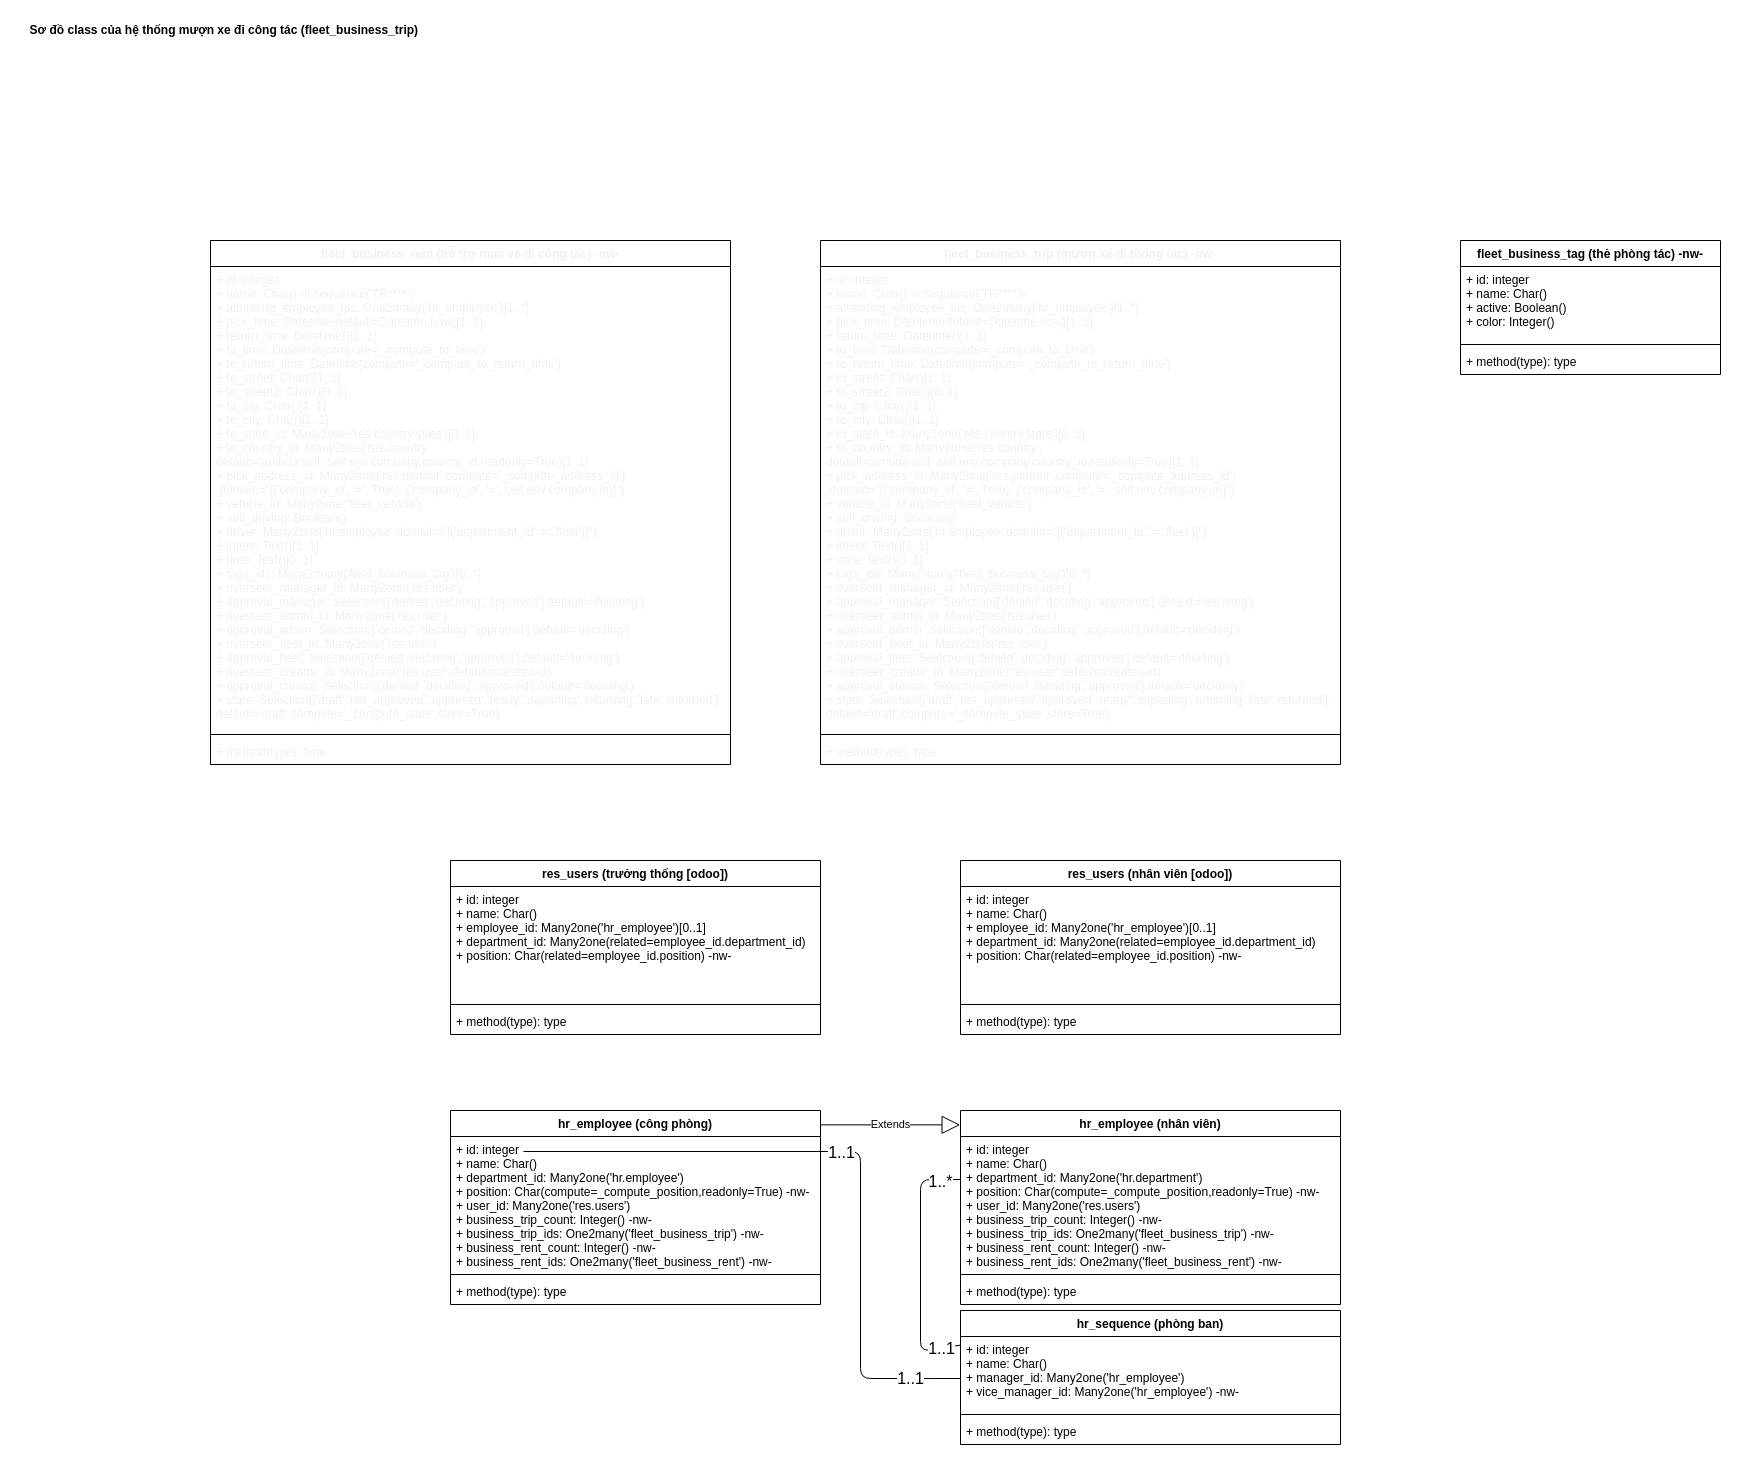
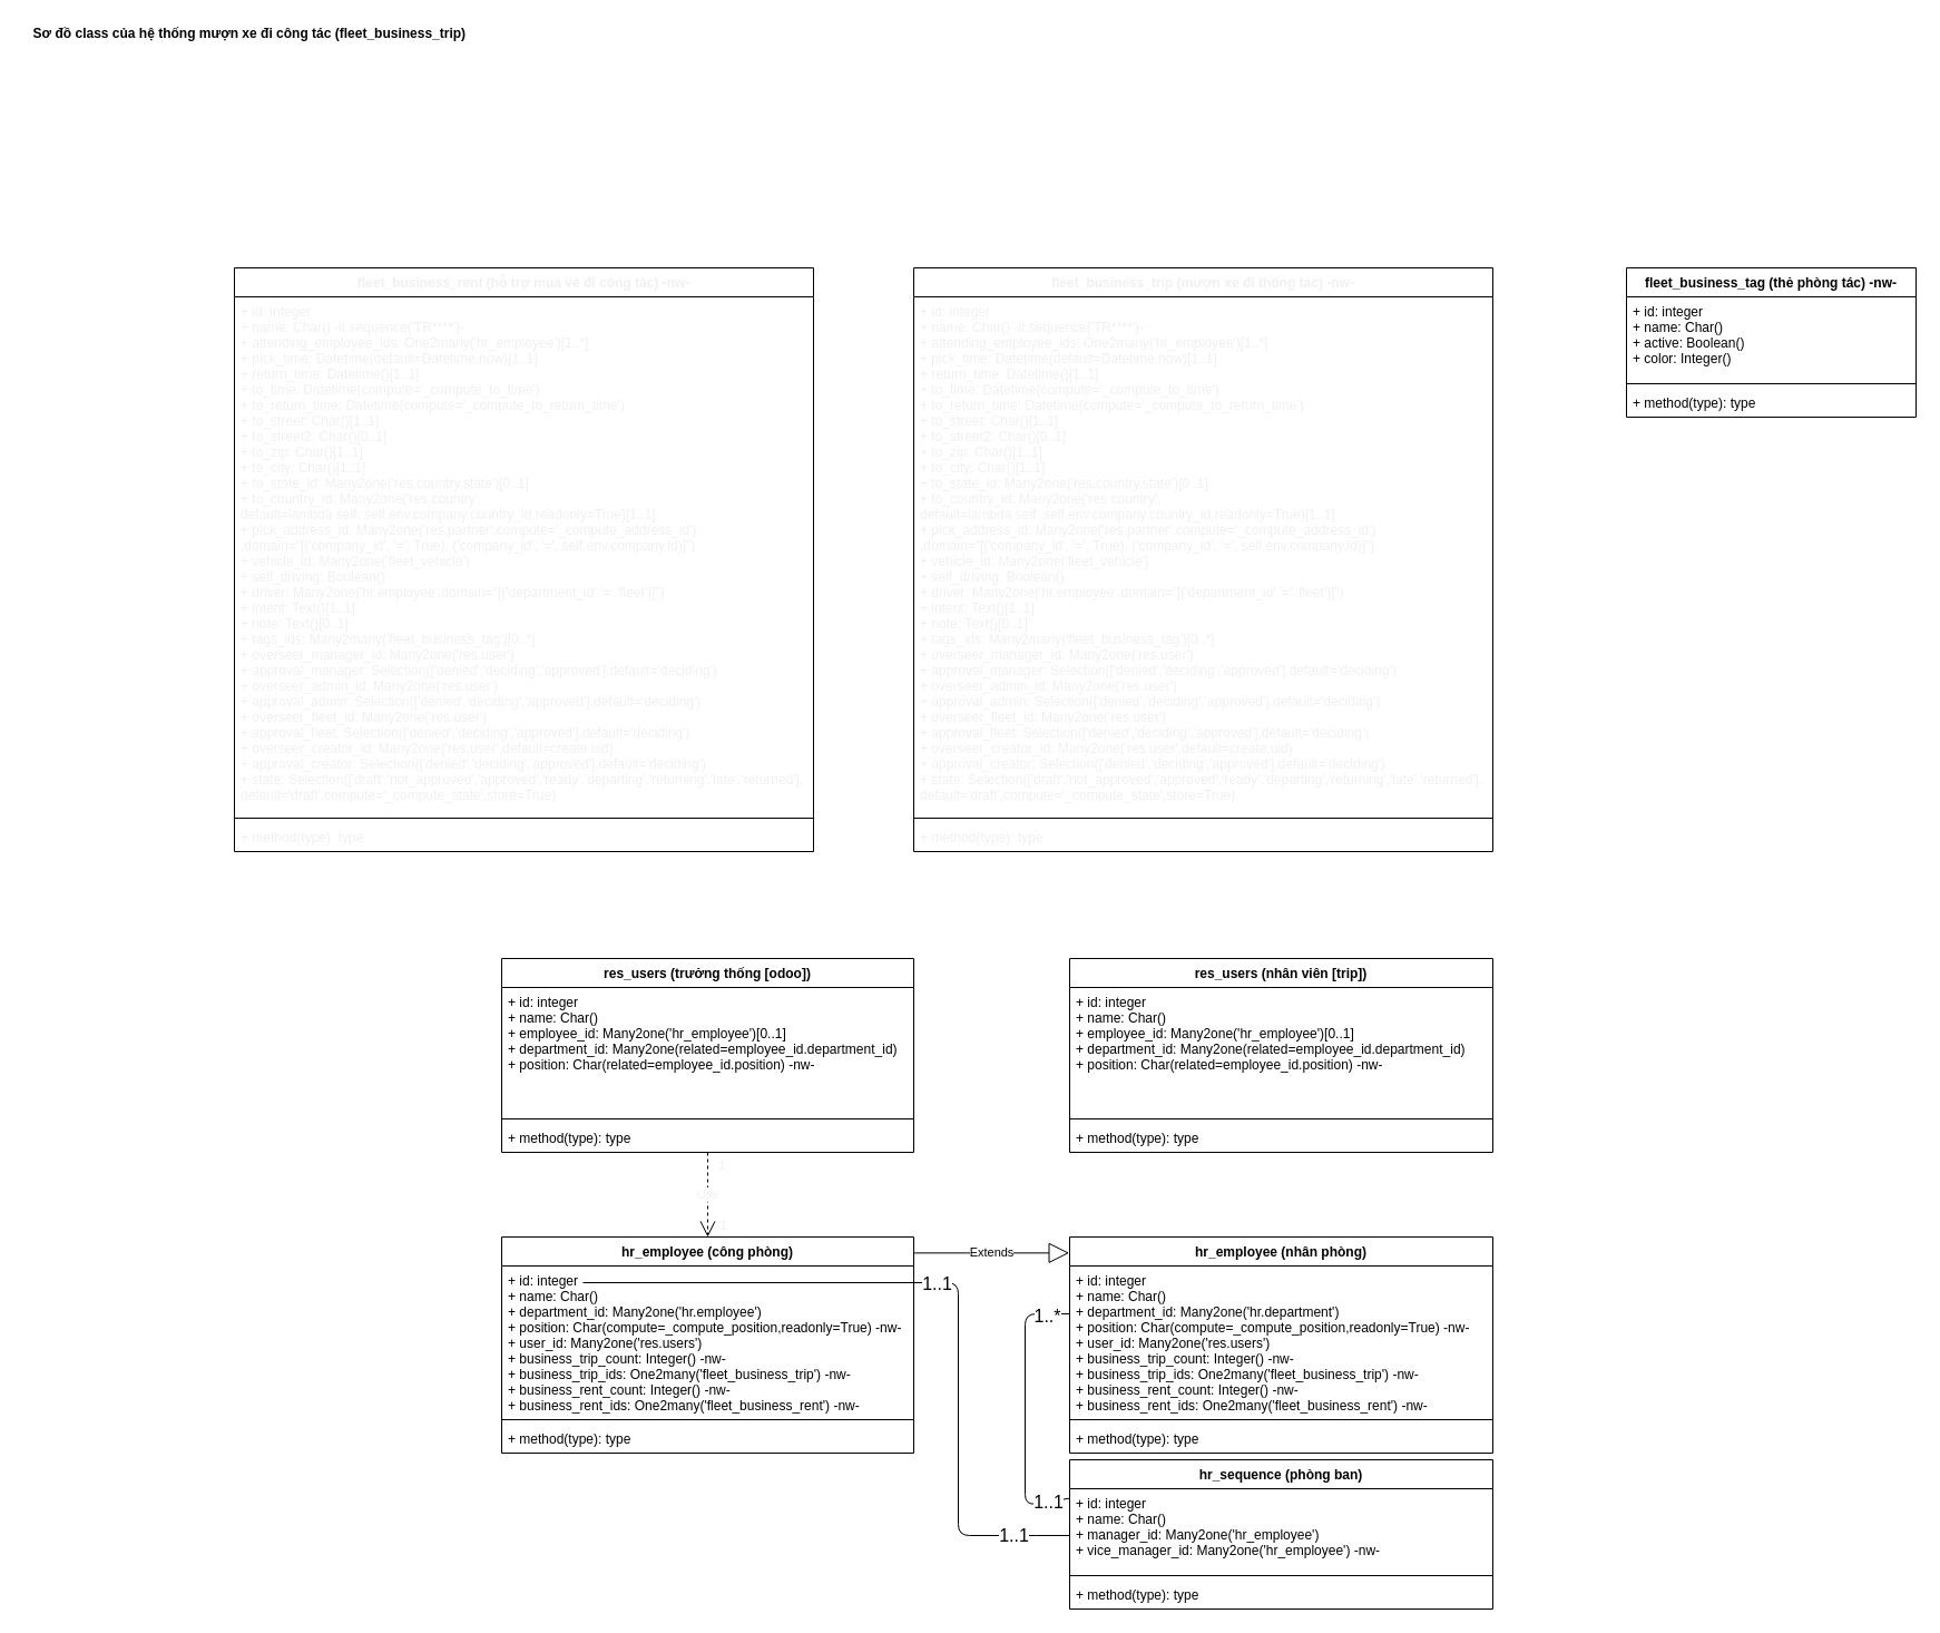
- <mxCell id="20" value="res_users (nhân viên [odoo])" style="swimlane;fontStyle=1;align=center;verticalAlign=top;childLayout=stackLayout;horizontal=1;startSize=26;horizontalStack=0;resizeParent=1;resizeParentMax=0;resizeLast=0;collapsible=1;marginBottom=0;" parent="1" vertex="1"><mxGeometry x="960" y="860" width="380" height="174" as="geometry"><mxRectangle x="160" y="110" width="100" height="26" as="alternateBounds" /></mxGeometry></mxCell>
+ <mxCell id="20" value="res_users (nhân viên [trip])" style="swimlane;fontStyle=1;align=center;verticalAlign=top;childLayout=stackLayout;horizontal=1;startSize=26;horizontalStack=0;resizeParent=1;resizeParentMax=0;resizeLast=0;collapsible=1;marginBottom=0;" parent="1" vertex="1"><mxGeometry x="960" y="860" width="380" height="174" as="geometry"><mxRectangle x="160" y="110" width="100" height="26" as="alternateBounds" /></mxGeometry></mxCell>
+ <mxCell id="28" value="Use" style="endArrow=open;endSize=12;dashed=1;html=1;fontColor=#F0F0F0;" parent="1" source="24" target="11" edge="1"><mxGeometry width="160" relative="1" as="geometry"><mxPoint x="379.632" y="1070" as="sourcePoint" /><mxPoint x="340" y="1146" as="targetPoint" /></mxGeometry></mxCell>
+ <mxCell id="29" value="1" style="edgeLabel;html=1;align=center;verticalAlign=middle;resizable=0;points=[];fontColor=#F0F0F0;" parent="28" vertex="1" connectable="0"><mxGeometry x="-0.702" relative="1" as="geometry"><mxPoint x="12" as="offset" /></mxGeometry></mxCell>
+ <mxCell id="30" value="1" style="edgeLabel;html=1;align=center;verticalAlign=middle;resizable=0;points=[];fontColor=#F0F0F0;" parent="28" vertex="1" connectable="0"><mxGeometry x="0.509" y="1" relative="1" as="geometry"><mxPoint x="12" y="8" as="offset" /></mxGeometry></mxCell>
- <mxCell id="2" value="hr_employee (nhân viên)" style="swimlane;fontStyle=1;align=center;verticalAlign=top;childLayout=stackLayout;horizontal=1;startSize=26;horizontalStack=0;resizeParent=1;resizeParentMax=0;resizeLast=0;collapsible=1;marginBottom=0;" parent="1" vertex="1"><mxGeometry x="960" y="1110" width="380" height="194" as="geometry"><mxRectangle x="160" y="110" width="100" height="26" as="alternateBounds" /></mxGeometry></mxCell>
+ <mxCell id="2" value="hr_employee (nhân phòng)" style="swimlane;fontStyle=1;align=center;verticalAlign=top;childLayout=stackLayout;horizontal=1;startSize=26;horizontalStack=0;resizeParent=1;resizeParentMax=0;resizeLast=0;collapsible=1;marginBottom=0;" parent="1" vertex="1"><mxGeometry x="960" y="1110" width="380" height="194" as="geometry"><mxRectangle x="160" y="110" width="100" height="26" as="alternateBounds" /></mxGeometry></mxCell>
